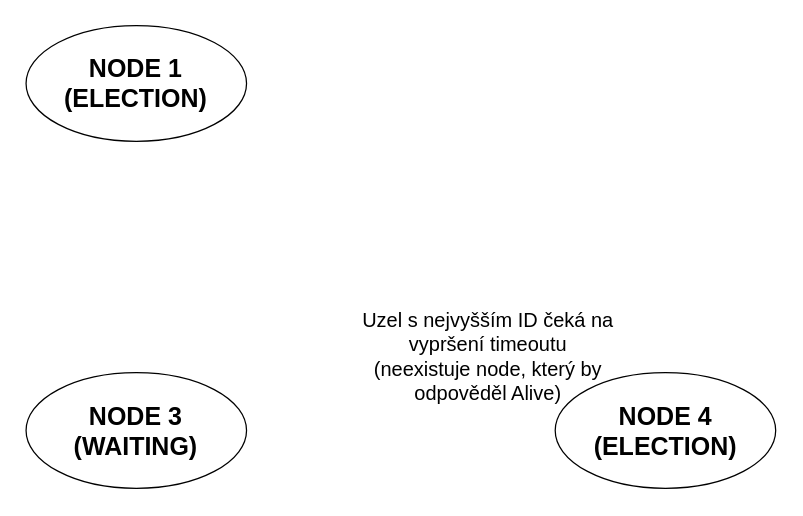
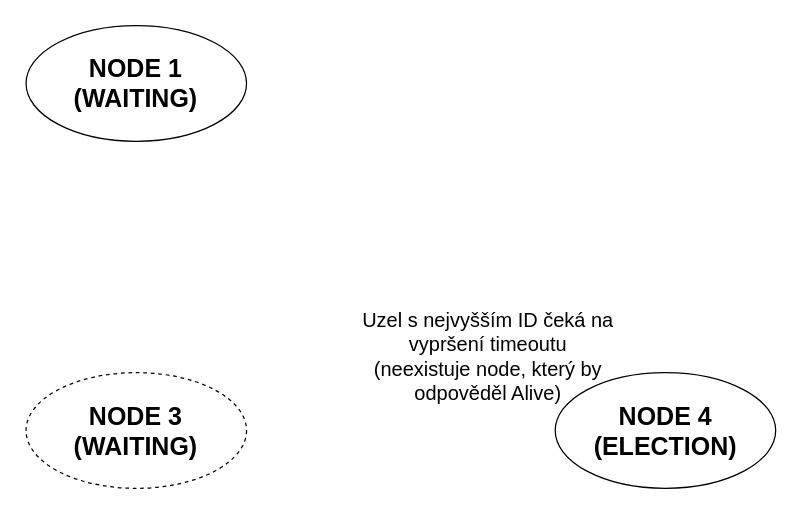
- <mxCell id="4" value="&lt;span style=&quot;font-size: 20px;&quot;&gt;&lt;b&gt;NODE 1&lt;br&gt;(ELECTION)&lt;br&gt;&lt;/b&gt;&lt;/span&gt;" style="ellipse;whiteSpace=wrap;html=1;" parent="1" vertex="1"><mxGeometry width="176.471" height="92.593" as="geometry" x="20" y="20" /></mxCell>
+ <mxCell id="4" value="&lt;span style=&quot;font-size: 20px;&quot;&gt;&lt;b&gt;NODE 1&lt;br&gt;(WAITING)&lt;br&gt;&lt;/b&gt;&lt;/span&gt;" style="ellipse;whiteSpace=wrap;html=1;" parent="1" vertex="1"><mxGeometry width="176.471" height="92.593" as="geometry" x="20" y="20" /></mxCell>
- <mxCell id="2" value="&lt;b style=&quot;border-color: var(--border-color);&quot;&gt;&lt;font style=&quot;border-color: var(--border-color); font-size: 20px;&quot;&gt;NODE 3&lt;br style=&quot;border-color: var(--border-color);&quot;&gt;(WAITING)&lt;/font&gt;&lt;/b&gt;" style="ellipse;whiteSpace=wrap;html=1;" parent="1" vertex="1"><mxGeometry y="297.778" width="176.471" height="92.593" as="geometry" x="20" /></mxCell>
+ <mxCell id="2" value="&lt;b style=&quot;border-color: var(--border-color);&quot;&gt;&lt;font style=&quot;border-color: var(--border-color); font-size: 20px;&quot;&gt;NODE 3&lt;br style=&quot;border-color: var(--border-color);&quot;&gt;(WAITING)&lt;/font&gt;&lt;/b&gt;" style="ellipse;whiteSpace=wrap;html=1;dashed=1;" parent="1" vertex="1"><mxGeometry y="297.778" width="176.471" height="92.593" as="geometry" x="20" /></mxCell>
